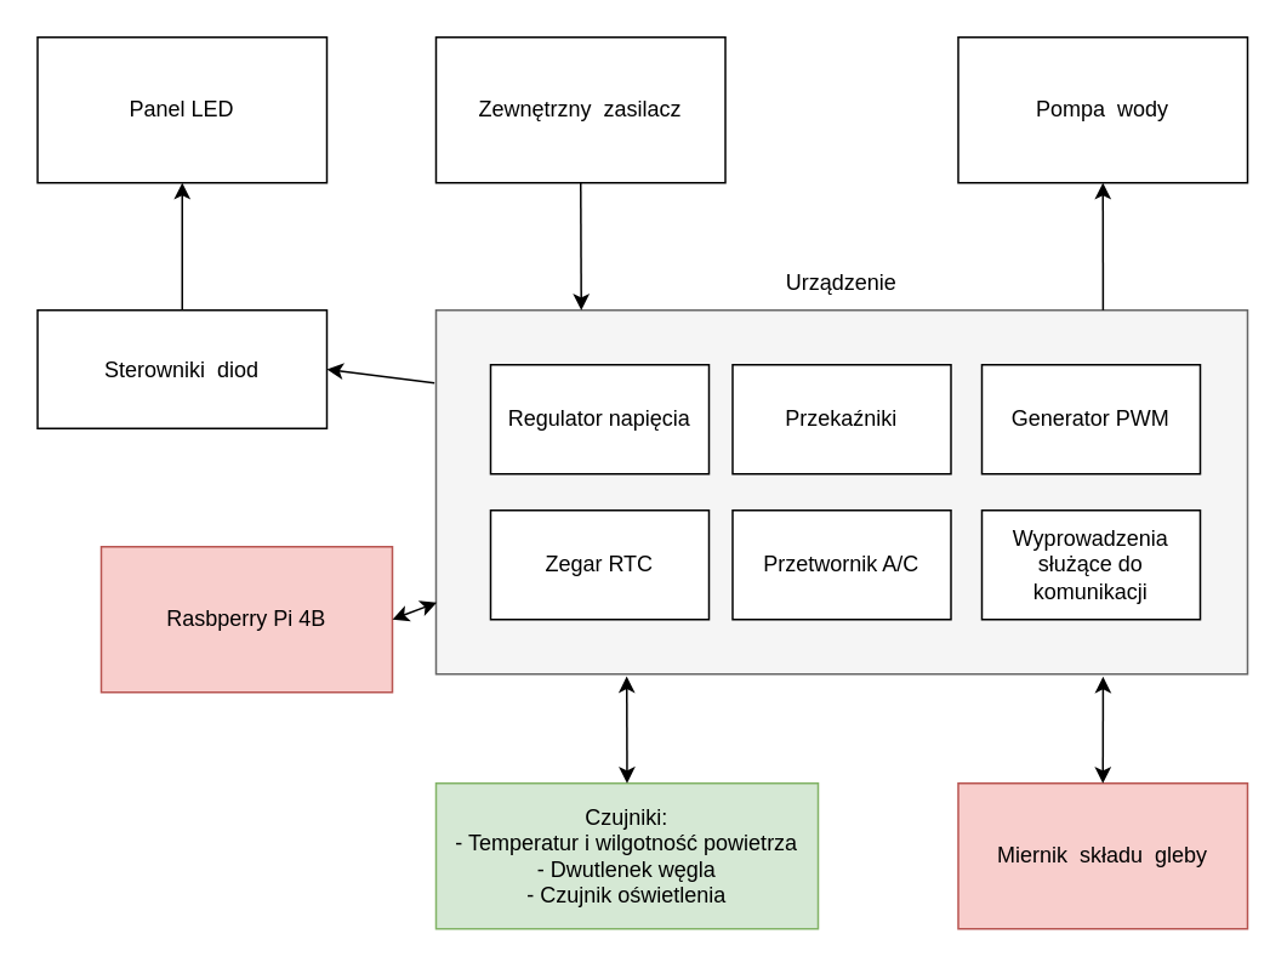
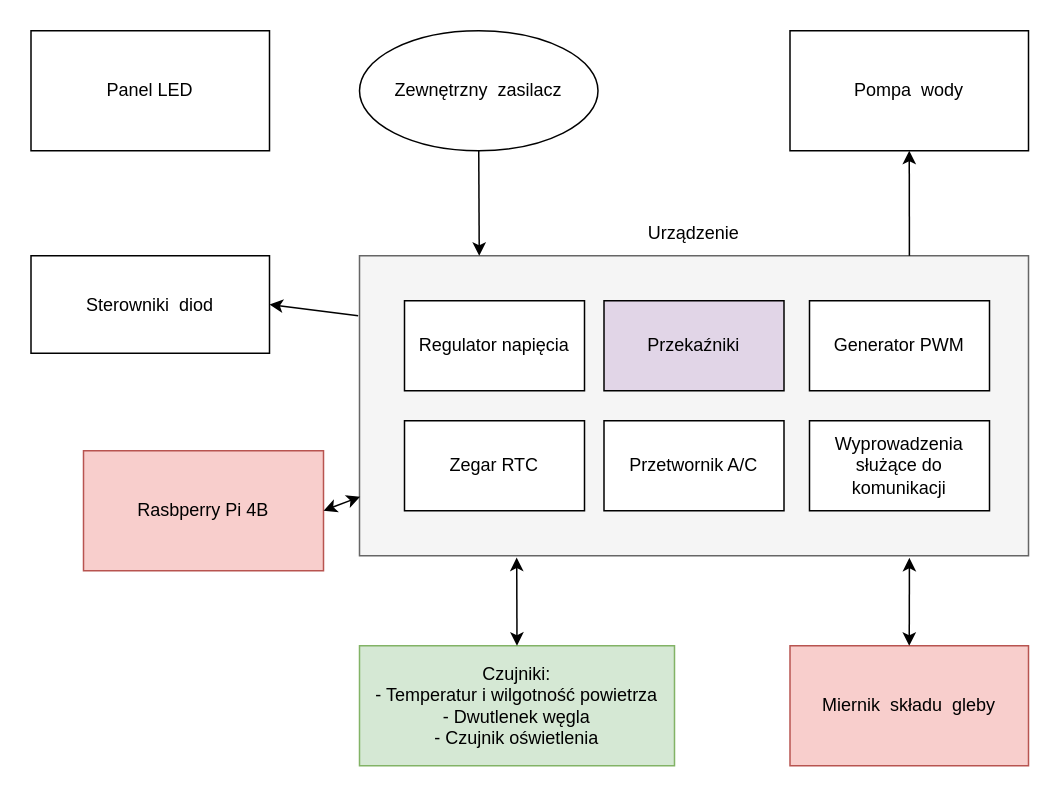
- <mxCell id="16" value="Zewnętrzny&amp;nbsp; zasilacz" style="rounded=0;whiteSpace=wrap;html=1;" vertex="1" parent="1"><mxGeometry x="239" y="20" width="159" height="80" as="geometry" /></mxCell>
+ <mxCell id="16" value="Zewnętrzny&amp;nbsp; zasilacz" style="ellipse;whiteSpace=wrap;html=1;" vertex="1" parent="1"><mxGeometry x="239" y="20" width="159" height="80" as="geometry" /></mxCell>
- <mxCell id="18" value="" style="endArrow=classic;html=1;rounded=0;exitX=0.5;exitY=0;exitDx=0;exitDy=0;entryX=0.5;entryY=1;entryDx=0;entryDy=0;" edge="1" parent="1" source="11" target="17"><mxGeometry width="50" height="50" relative="1" as="geometry"><mxPoint x="119" y="170" as="sourcePoint" /><mxPoint x="169" y="120" as="targetPoint" /></mxGeometry></mxCell>
- <mxCell id="5" value="Przekaźniki" style="rounded=0;whiteSpace=wrap;html=1;" parent="1" vertex="1"><mxGeometry x="402" y="200" width="120" height="60" as="geometry" /></mxCell>
+ <mxCell id="5" value="Przekaźniki" style="rounded=0;whiteSpace=wrap;html=1;fillColor=#e1d5e7;" parent="1" vertex="1"><mxGeometry x="402" y="200" width="120" height="60" as="geometry" /></mxCell>
